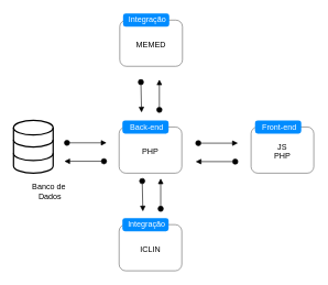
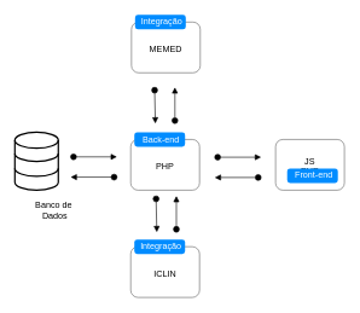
- <mxCell id="11" value="Front-end" style="shape=rect;strokeColor=none;fillColor=#008cff;strokeWidth=1;dashed=0;rounded=1;arcSize=20;fontColor=#ffffff;fontSize=12;spacing=2;spacingTop=-2;align=center;autosize=1;spacingLeft=4;resizeWidth=0;resizeHeight=0;perimeter=none;" parent="10" vertex="1"><mxGeometry x="6" width="70" height="20" as="geometry" /></mxCell>
+ <mxCell id="11" value="Front-end" style="shape=rect;strokeColor=none;fillColor=#008cff;strokeWidth=1;dashed=0;rounded=1;arcSize=20;fontColor=#ffffff;fontSize=12;spacing=2;spacingTop=-2;align=center;autosize=1;spacingLeft=4;resizeWidth=0;resizeHeight=0;perimeter=none;" parent="10" vertex="1"><mxGeometry x="16" y="50" width="70" height="20" as="geometry" /></mxCell>
